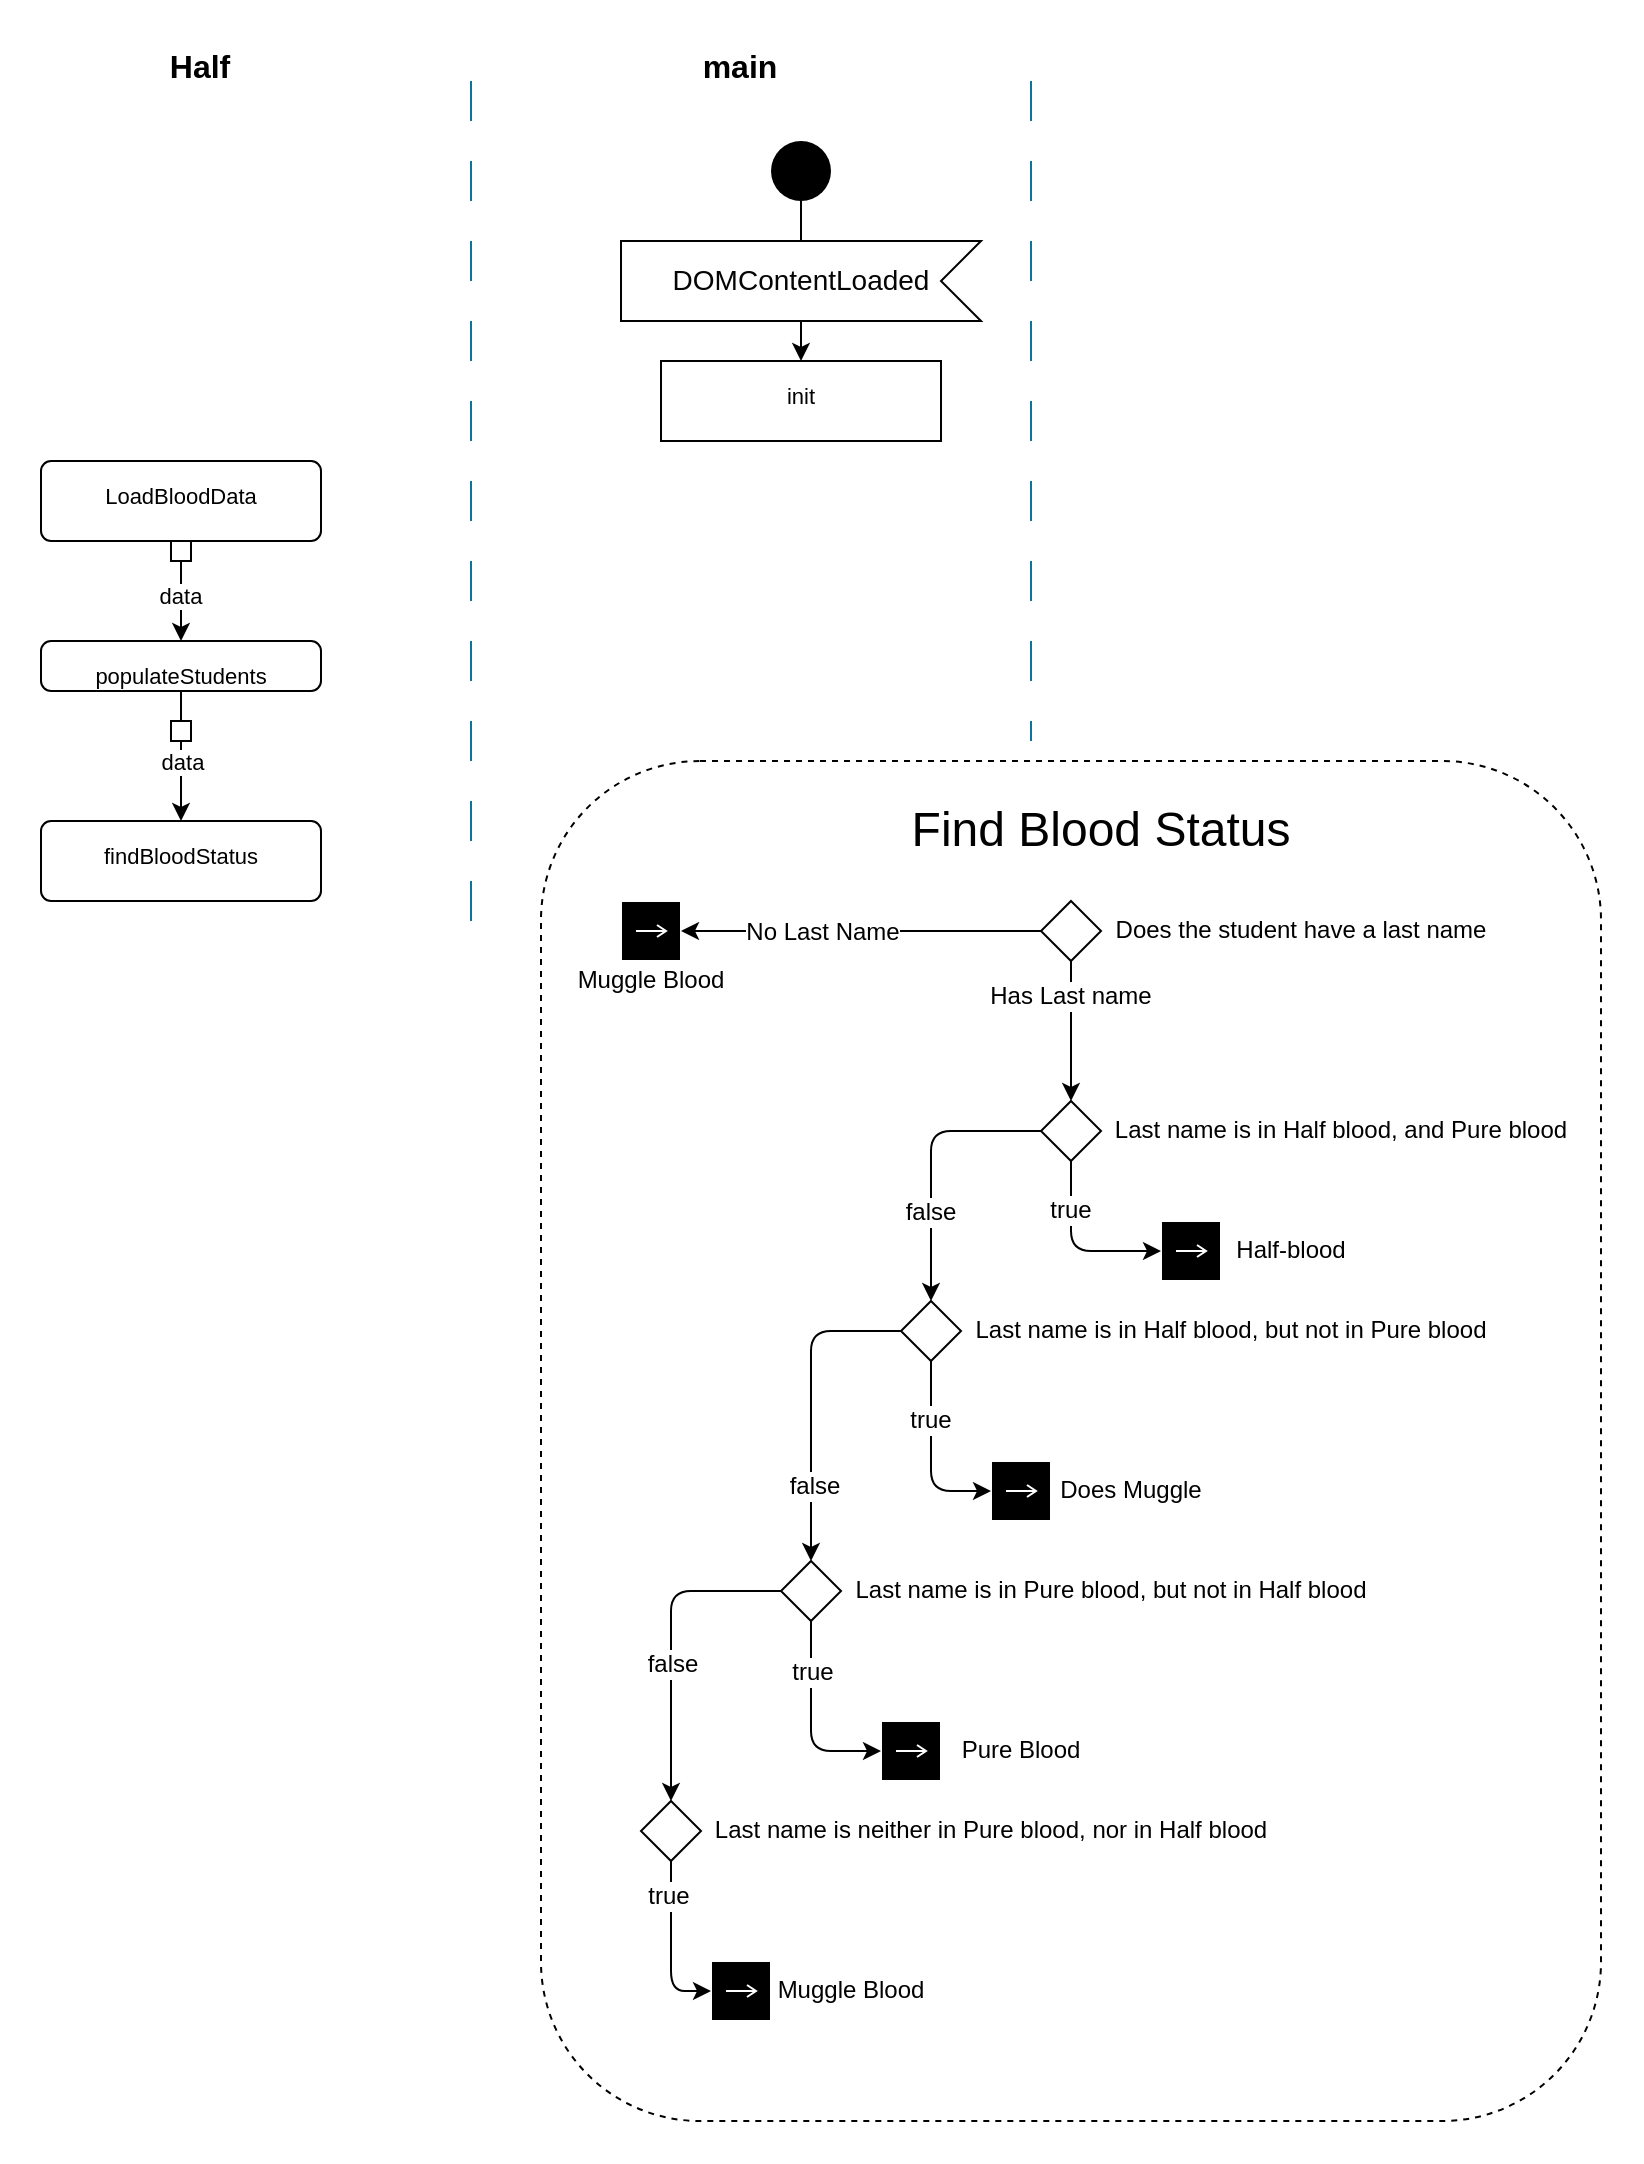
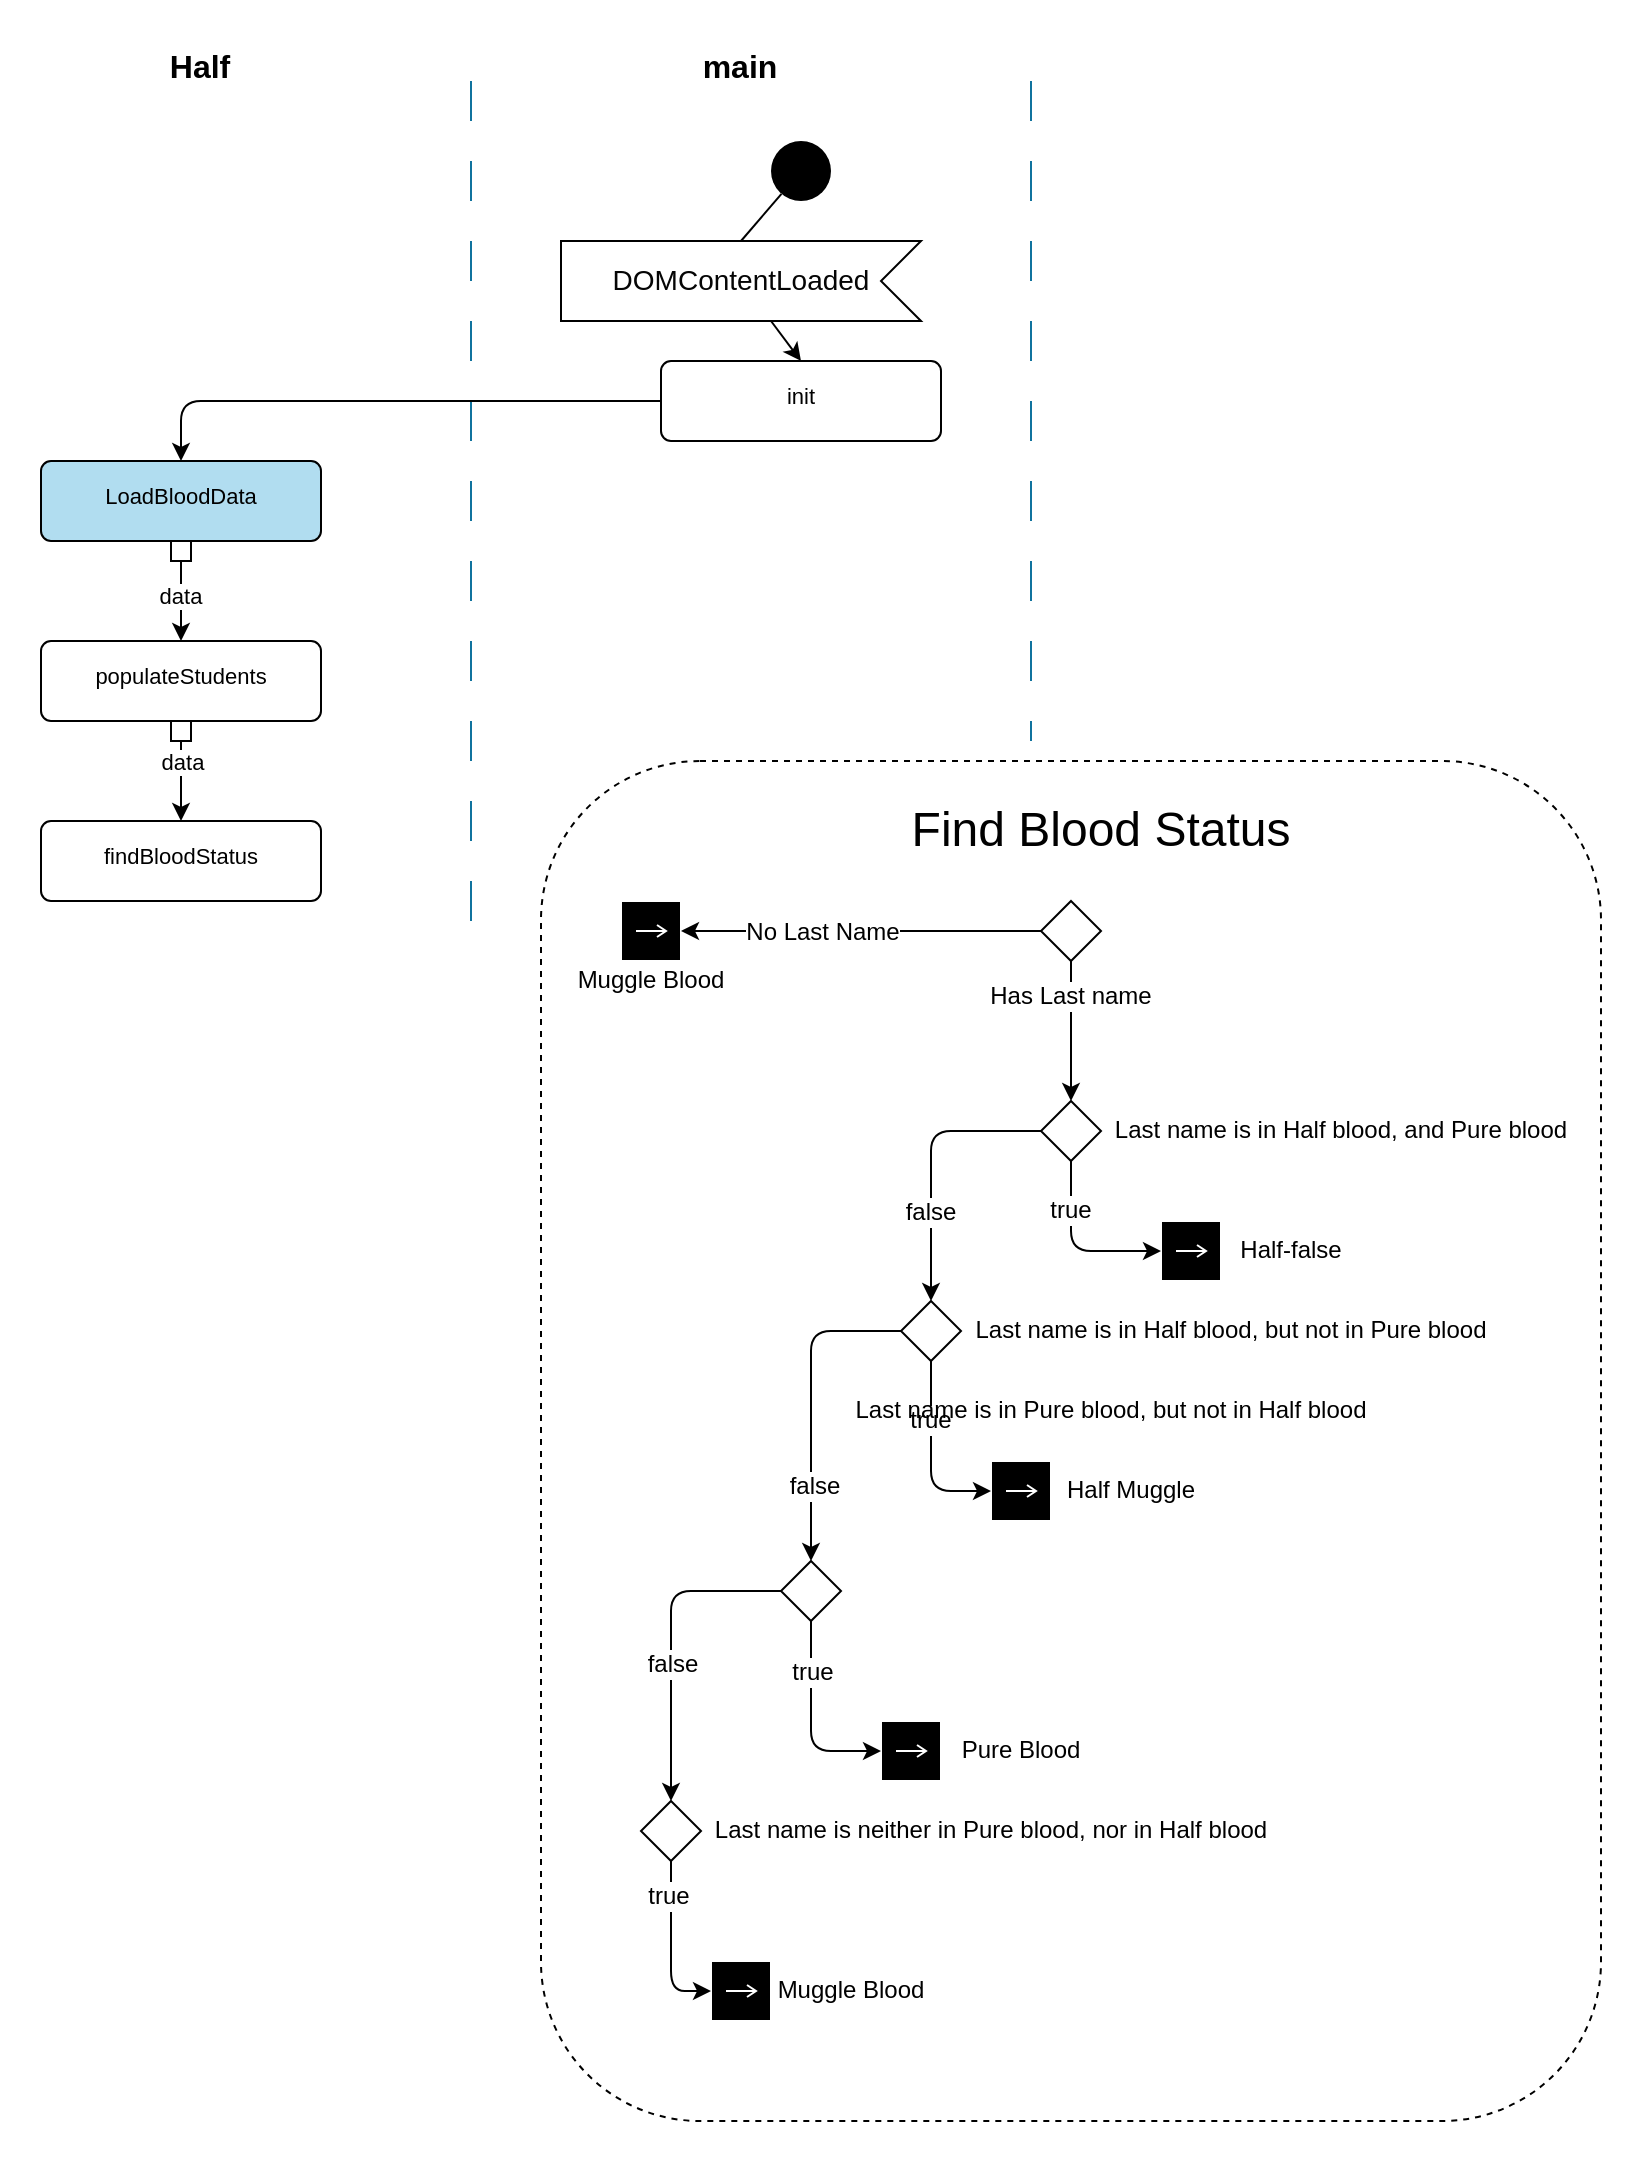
- <mxCell id="16" value="DOMContentLoaded" style="html=1;shape=mxgraph.infographic.ribbonSimple;notch1=20;notch2=0;align=center;verticalAlign=middle;fontSize=14;fontStyle=0;flipH=1;fillColor=#FFFFFF;fontColor=#050505;" parent="1" vertex="1"><mxGeometry x="310" y="120" width="180" height="40" as="geometry" /></mxCell>
+ <mxCell id="16" value="DOMContentLoaded" style="html=1;shape=mxgraph.infographic.ribbonSimple;notch1=20;notch2=0;align=center;verticalAlign=middle;fontSize=14;fontStyle=0;flipH=1;fillColor=#FFFFFF;fontColor=#050505;" parent="1" vertex="1"><mxGeometry x="280" y="120" width="180" height="40" as="geometry" /></mxCell>
+ <mxCell id="12" style="edgeStyle=none;html=1;entryX=0.5;entryY=0;entryDx=0;entryDy=0;fontSize=16;" parent="1" source="8" target="11" edge="1"><mxGeometry relative="1" as="geometry"><mxPoint x="870" y="180" as="sourcePoint" /><mxPoint x="90" y="250" as="targetPoint" /><Array as="points"><mxPoint x="90" y="200" /></Array></mxGeometry></mxCell>
- <mxCell id="8" value="&lt;font style=&quot;font-size: 11px&quot;&gt;init&lt;/font&gt;" style="html=1;align=center;verticalAlign=top;absoluteArcSize=1;arcSize=10;dashed=0;fontSize=16;rounded=0;" parent="1" vertex="1"><mxGeometry x="330" y="180" width="140" height="40" as="geometry" /></mxCell>
+ <mxCell id="8" value="&lt;font style=&quot;font-size: 11px&quot;&gt;init&lt;/font&gt;" style="html=1;align=center;verticalAlign=top;rounded=1;absoluteArcSize=1;arcSize=10;dashed=0;fontSize=16;" parent="1" vertex="1"><mxGeometry x="330" y="180" width="140" height="40" as="geometry" /></mxCell>
- <mxCell id="11" value="&lt;font style=&quot;font-size: 11px&quot;&gt;LoadBloodData&lt;/font&gt;" style="html=1;align=center;verticalAlign=top;rounded=1;absoluteArcSize=1;arcSize=10;dashed=0;fontSize=16;" parent="1" vertex="1"><mxGeometry x="20" y="230" width="140" height="40" as="geometry" /></mxCell>
+ <mxCell id="11" value="&lt;font style=&quot;font-size: 11px&quot;&gt;LoadBloodData&lt;/font&gt;" style="html=1;align=center;verticalAlign=top;rounded=1;absoluteArcSize=1;arcSize=10;dashed=0;fontSize=16;fillColor=#b1ddf0;" parent="1" vertex="1"><mxGeometry x="20" y="230" width="140" height="40" as="geometry" /></mxCell>
- <mxCell id="15" value="&lt;font style=&quot;font-size: 11px&quot;&gt;populateStudents&lt;/font&gt;" style="html=1;align=center;verticalAlign=top;rounded=1;absoluteArcSize=1;arcSize=10;dashed=0;fontSize=16;" parent="1" vertex="1"><mxGeometry x="20" y="320" width="140" height="25" as="geometry" /></mxCell>
+ <mxCell id="15" value="&lt;font style=&quot;font-size: 11px&quot;&gt;populateStudents&lt;/font&gt;" style="html=1;align=center;verticalAlign=top;rounded=1;absoluteArcSize=1;arcSize=10;dashed=0;fontSize=16;" parent="1" vertex="1"><mxGeometry x="20" y="320" width="140" height="40" as="geometry" /></mxCell>
- <mxCell id="34" value="Does the student have a last name" style="text;html=1;align=center;verticalAlign=middle;resizable=0;points=[];autosize=1;strokeColor=none;fillColor=none;fontSize=12;" parent="23" vertex="1"><mxGeometry x="280" y="75" width="200" height="20" as="geometry" /></mxCell>
- <mxCell id="39" value="Half-blood" style="text;html=1;align=center;verticalAlign=middle;resizable=0;points=[];autosize=1;strokeColor=none;fillColor=none;fontSize=12;" parent="23" vertex="1"><mxGeometry x="340" y="235" width="70" height="20" as="geometry" /></mxCell>
+ <mxCell id="39" value="Half-false" style="text;html=1;align=center;verticalAlign=middle;resizable=0;points=[];autosize=1;strokeColor=none;fillColor=none;fontSize=12;" parent="23" vertex="1"><mxGeometry x="340" y="235" width="70" height="20" as="geometry" /></mxCell>
- <mxCell id="46" value="Does Muggle" style="text;html=1;align=center;verticalAlign=middle;resizable=0;points=[];autosize=1;strokeColor=none;fillColor=none;fontSize=12;" parent="23" vertex="1"><mxGeometry x="255" y="355" width="80" height="20" as="geometry" /></mxCell>
+ <mxCell id="46" value="Half Muggle" style="text;html=1;align=center;verticalAlign=middle;resizable=0;points=[];autosize=1;strokeColor=none;fillColor=none;fontSize=12;" parent="23" vertex="1"><mxGeometry x="255" y="355" width="80" height="20" as="geometry" /></mxCell>
- <mxCell id="50" value="Last name is in Pure blood, but not in Half blood" style="text;html=1;align=center;verticalAlign=middle;resizable=0;points=[];autosize=1;strokeColor=none;fillColor=none;fontSize=12;" parent="23" vertex="1"><mxGeometry x="150" y="405" width="270" height="20" as="geometry" /></mxCell>
+ <mxCell id="50" value="Last name is in Pure blood, but not in Half blood" style="text;html=1;align=center;verticalAlign=middle;resizable=0;points=[];autosize=1;strokeColor=none;fillColor=none;fontSize=12;" parent="23" vertex="1"><mxGeometry x="150" y="315" width="270" height="20" as="geometry" /></mxCell>
